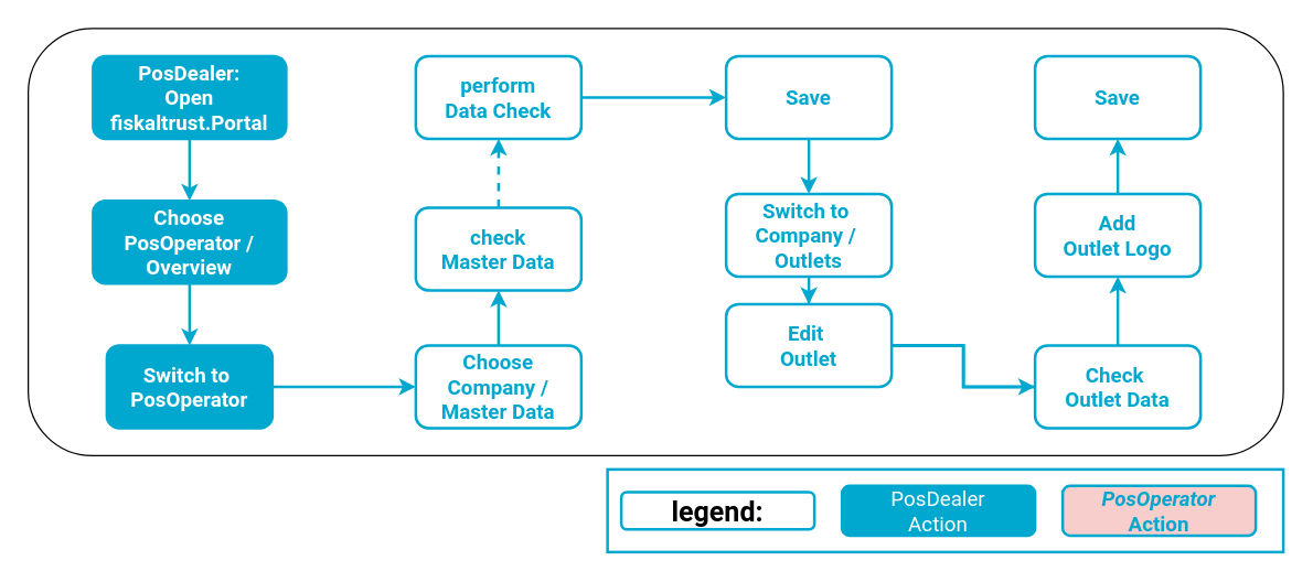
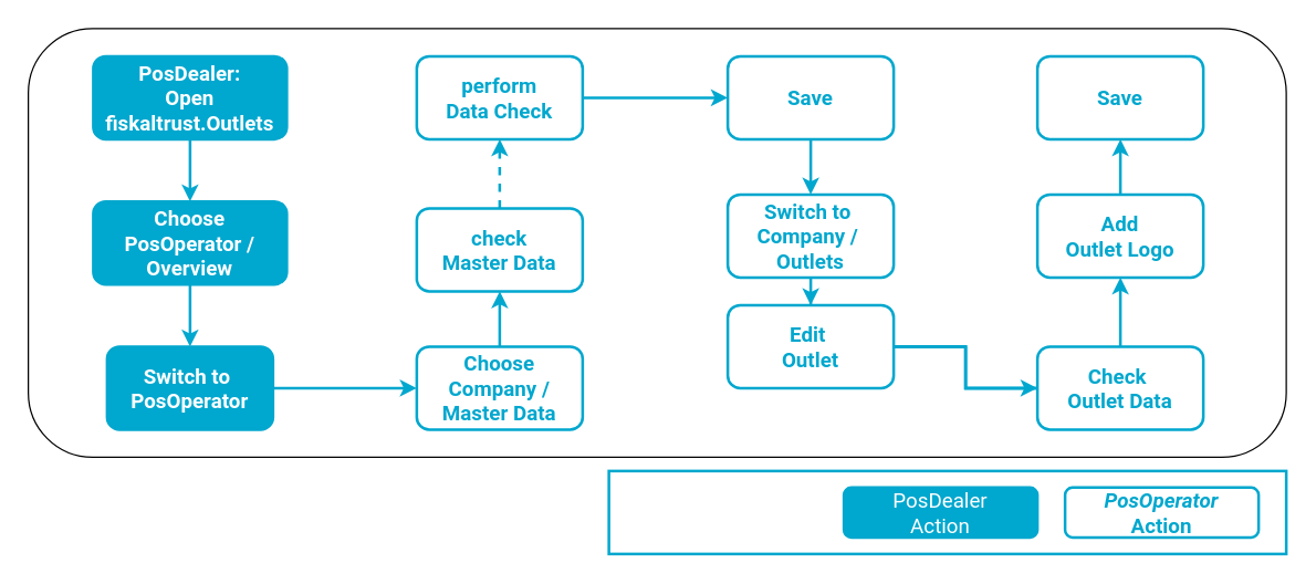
- <mxCell id="4" value="PosDealer:&lt;br&gt;Open fiskaltrust.Portal&lt;span style=&quot;font-size: 15px;&quot;&gt;&lt;br&gt;&lt;/span&gt;" style="whiteSpace=wrap;html=1;rounded=1;fontColor=#FFFFFF;strokeColor=#00A7CE;fillColor=#00A7CE;fontFamily=Roboto;fontSize=15;fontStyle=1;strokeWidth=2;" parent="1" vertex="1"><mxGeometry x="67" y="40" width="140" height="60" as="geometry" /></mxCell>
+ <mxCell id="4" value="PosDealer:&lt;br&gt;Open fiskaltrust.Outlets&lt;span style=&quot;font-size: 15px;&quot;&gt;&lt;br&gt;&lt;/span&gt;" style="whiteSpace=wrap;html=1;rounded=1;fontColor=#FFFFFF;strokeColor=#00A7CE;fillColor=#00A7CE;fontFamily=Roboto;fontSize=15;fontStyle=1;strokeWidth=2;" parent="1" vertex="1"><mxGeometry x="67" y="40" width="140" height="60" as="geometry" /></mxCell>
- <mxCell id="32" value="&lt;font style=&quot;font-size: 20px&quot;&gt;legend:&lt;/font&gt;" style="whiteSpace=wrap;html=1;rounded=1;fontFamily=Roboto;fontStyle=1;fontSize=15;strokeWidth=2;strokeColor=#00A7CE;" parent="28" vertex="1"><mxGeometry x="10" y="16.489" width="140" height="27.027" as="geometry" /></mxCell>
- <mxCell id="31" value="&lt;i&gt;PosOperator&lt;br&gt;&lt;/i&gt;Action" style="whiteSpace=wrap;html=1;rounded=1;fontFamily=Roboto;fontStyle=1;fontSize=15;fontColor=#00A7CE;strokeColor=#00A7CE;strokeWidth=2;fillColor=#f8cecc;" parent="28" vertex="1"><mxGeometry x="330" y="11.984" width="140" height="36.036" as="geometry" /></mxCell>
+ <mxCell id="31" value="&lt;i&gt;PosOperator&lt;br&gt;&lt;/i&gt;Action" style="whiteSpace=wrap;html=1;rounded=1;fontFamily=Roboto;fontStyle=1;fontSize=15;fontColor=#00A7CE;strokeColor=#00A7CE;strokeWidth=2;" parent="28" vertex="1"><mxGeometry x="330" y="11.984" width="140" height="36.036" as="geometry" /></mxCell>
